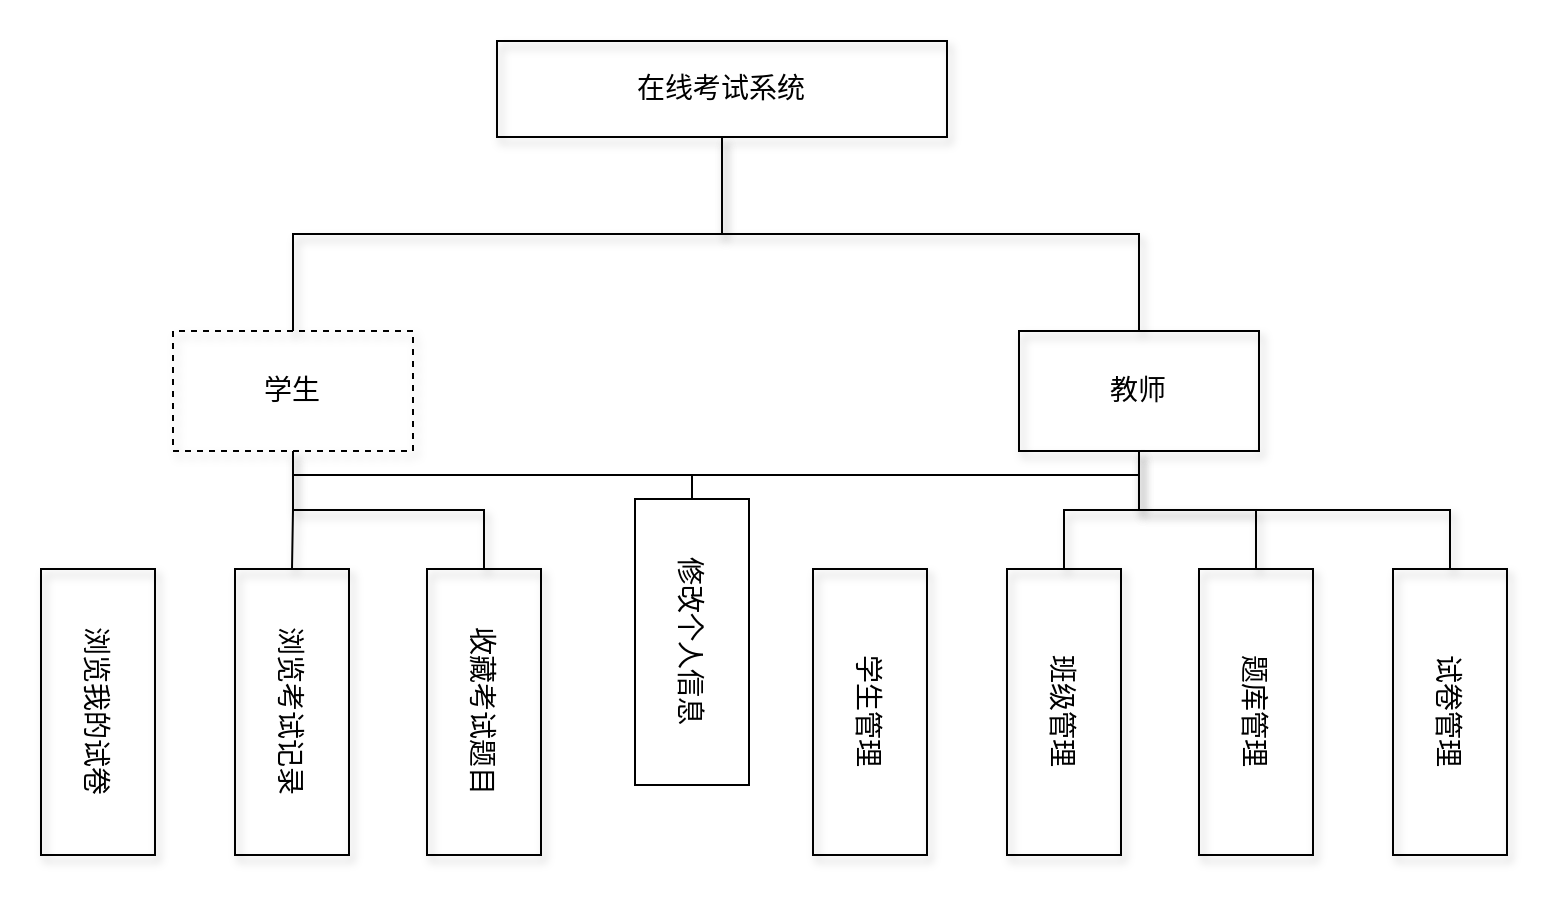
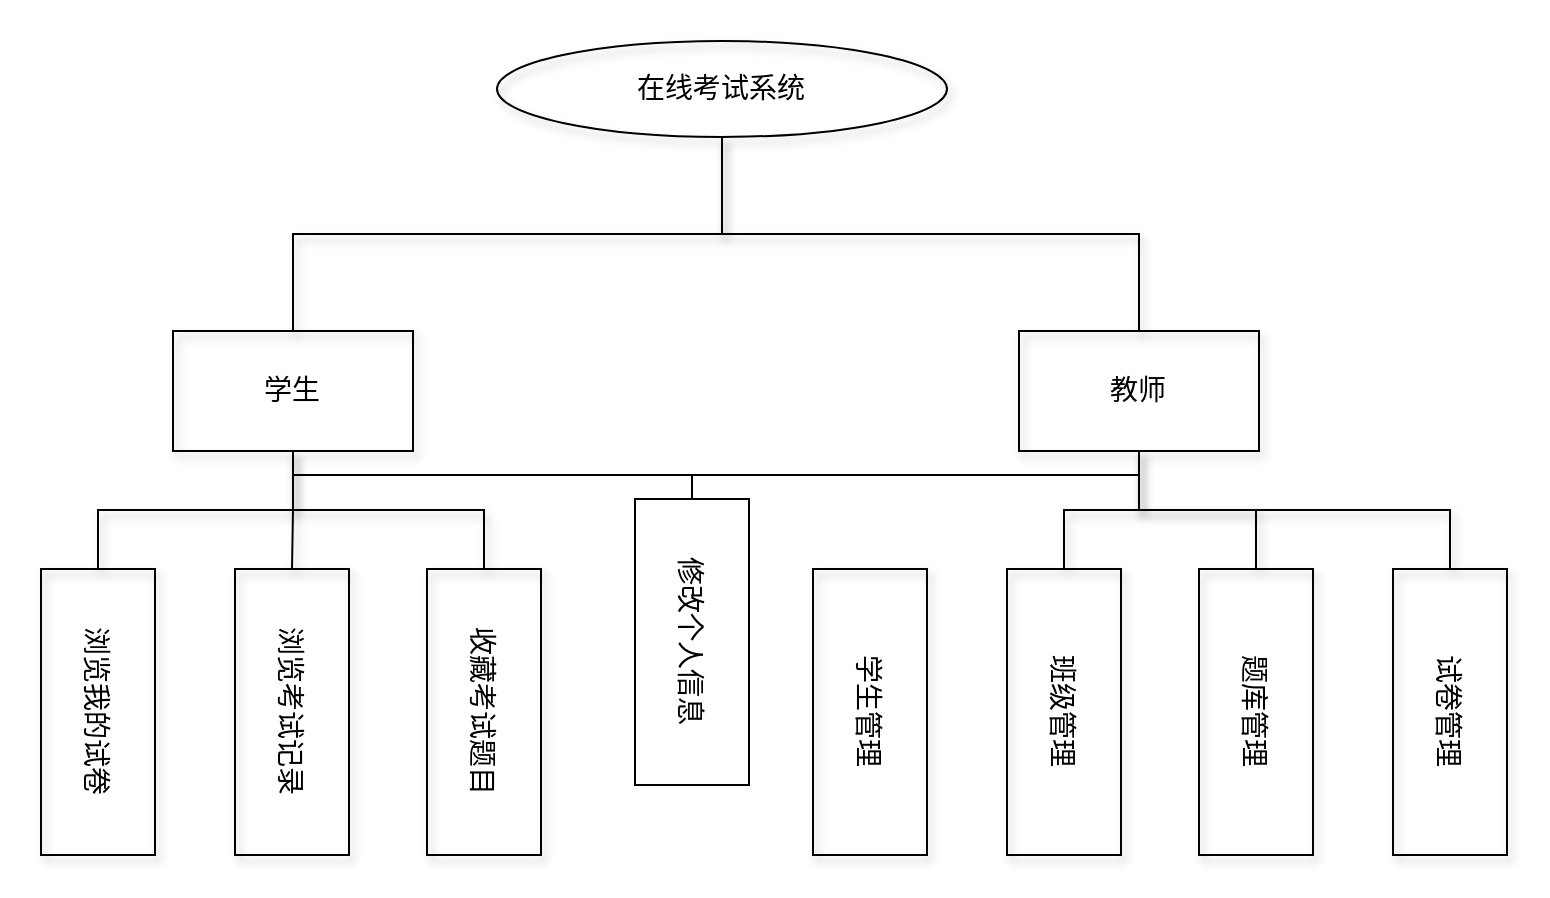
- <mxCell id="4" value="&lt;font style=&quot;font-size: 14px;&quot;&gt;在线考试系统&lt;/font&gt;" style="rounded=0;whiteSpace=wrap;html=1;flipV=1;labelBorderColor=none;labelBackgroundColor=#FFFFFF;fillColor=none;strokeColor=#000000;fontColor=#000000;shadow=1;" parent="1" vertex="1"><mxGeometry x="248" y="20" width="225" height="48" as="geometry" /></mxCell>
+ <mxCell id="4" value="&lt;font style=&quot;font-size: 14px;&quot;&gt;在线考试系统&lt;/font&gt;" style="ellipse;whiteSpace=wrap;html=1;flipV=1;labelBorderColor=none;labelBackgroundColor=#FFFFFF;fillColor=none;strokeColor=#000000;fontColor=#000000;shadow=1;" parent="1" vertex="1"><mxGeometry x="248" y="20" width="225" height="48" as="geometry" /></mxCell>
- <mxCell id="9" value="&lt;font style=&quot;font-size: 14px;&quot;&gt;学生&lt;/font&gt;" style="rounded=0;whiteSpace=wrap;html=1;flipV=1;labelBorderColor=none;labelBackgroundColor=#FFFFFF;fillColor=none;strokeColor=#000000;fontColor=#000000;shadow=1;flipH=0;dashed=1;" parent="1" vertex="1"><mxGeometry x="86" y="165" width="120" height="60" as="geometry" /></mxCell>
+ <mxCell id="9" value="&lt;font style=&quot;font-size: 14px;&quot;&gt;学生&lt;/font&gt;" style="rounded=0;whiteSpace=wrap;html=1;flipV=1;labelBorderColor=none;labelBackgroundColor=#FFFFFF;fillColor=none;strokeColor=#000000;fontColor=#000000;shadow=1;flipH=0;" parent="1" vertex="1"><mxGeometry x="86" y="165" width="120" height="60" as="geometry" /></mxCell>
+ <mxCell id="5" style="edgeStyle=orthogonalEdgeStyle;html=1;exitX=0.5;exitY=1;exitDx=0;exitDy=0;strokeColor=#000000;strokeWidth=1;fontSize=14;rounded=0;endArrow=none;endFill=0;shadow=1;" edge="1" parent="1" source="9" target="10"><mxGeometry relative="1" as="geometry" /></mxCell>
